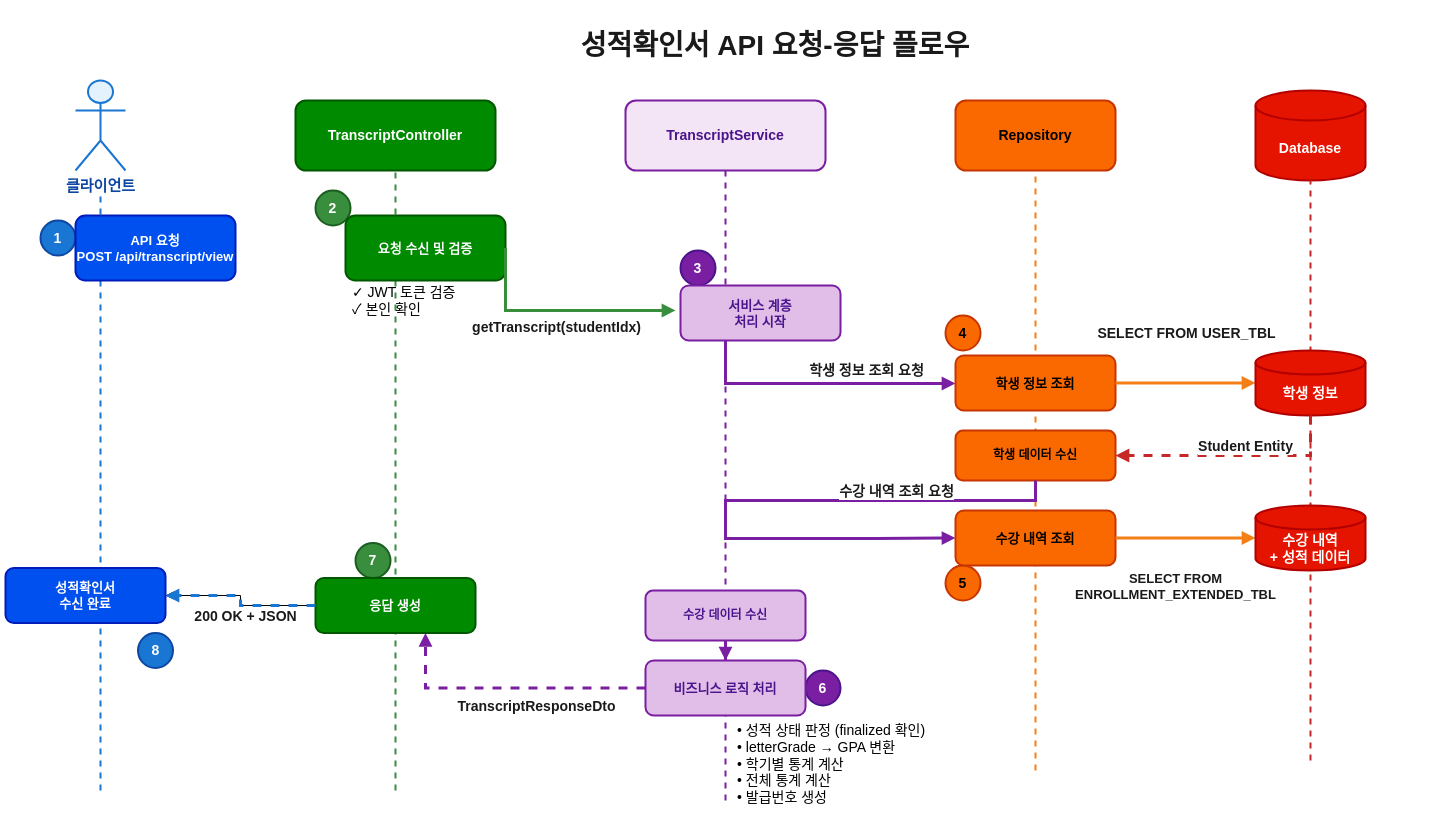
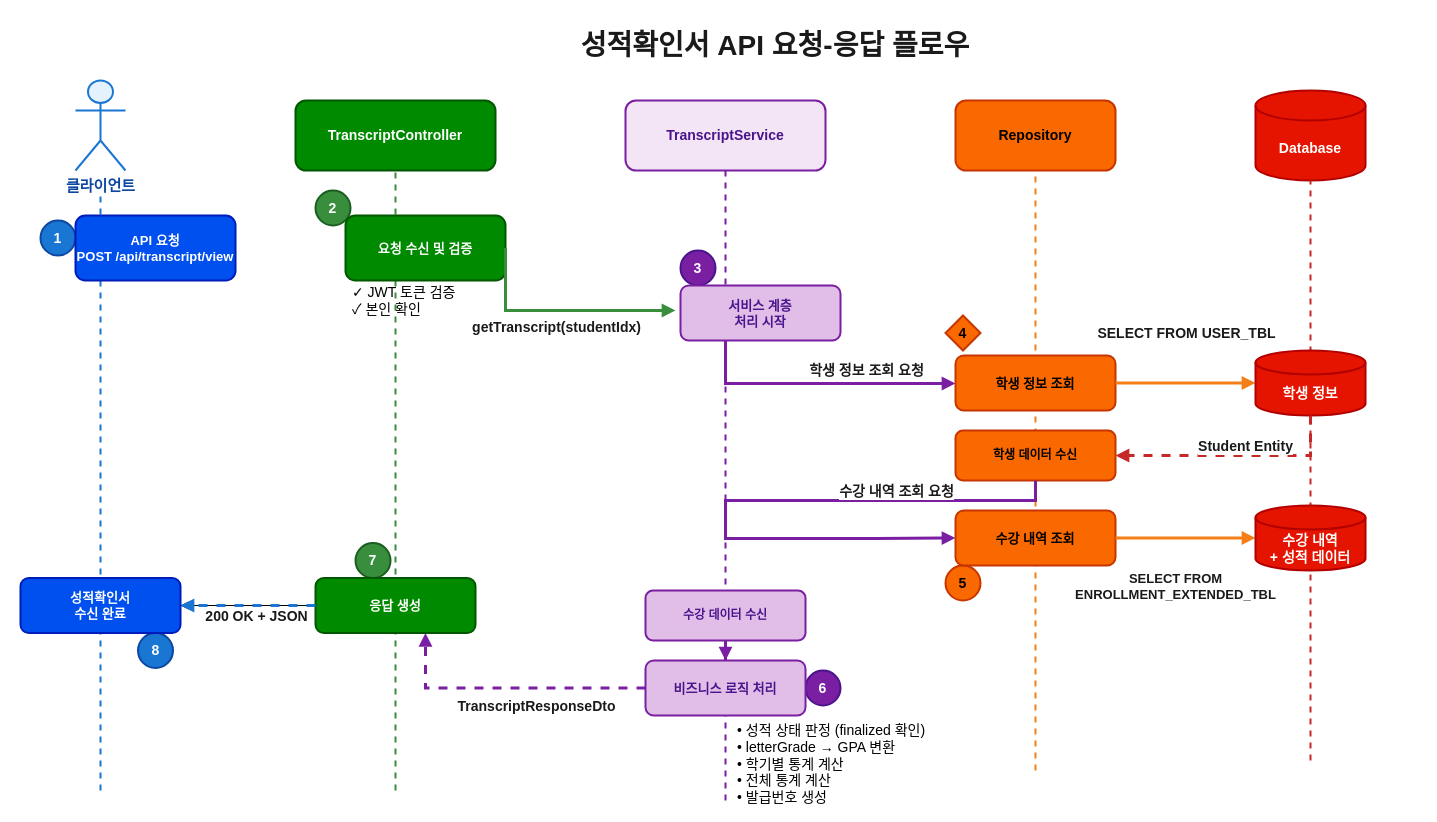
- <mxCell id="22" value="4" style="ellipse;whiteSpace=wrap;html=1;aspect=fixed;fillColor=#fa6800;strokeColor=#C73500;strokeWidth=2;fontColor=#000000;fontSize=14;fontStyle=1;" parent="1" vertex="1"><mxGeometry x="945" y="315" width="35" height="35" as="geometry" /></mxCell>
+ <mxCell id="22" value="4" style="rhombus;whiteSpace=wrap;html=1;aspect=fixed;fillColor=#fa6800;strokeColor=#C73500;strokeWidth=2;fontColor=#000000;fontSize=14;fontStyle=1;" parent="1" vertex="1"><mxGeometry x="945" y="315" width="35" height="35" as="geometry" /></mxCell>
- <mxCell id="53" value="성적확인서&#10;수신 완료" style="rounded=1;whiteSpace=wrap;html=1;fillColor=#0050ef;strokeColor=#001DBC;strokeWidth=2;fontColor=#ffffff;fontSize=13;fontStyle=1;" parent="1" vertex="1"><mxGeometry x="5" y="567.5" width="160" height="55" as="geometry" /></mxCell>
+ <mxCell id="53" value="성적확인서&#10;수신 완료" style="rounded=1;whiteSpace=wrap;html=1;fillColor=#0050ef;strokeColor=#001DBC;strokeWidth=2;fontColor=#ffffff;fontSize=13;fontStyle=1;" parent="1" vertex="1"><mxGeometry x="20" y="577.5" width="160" height="55" as="geometry" /></mxCell>
